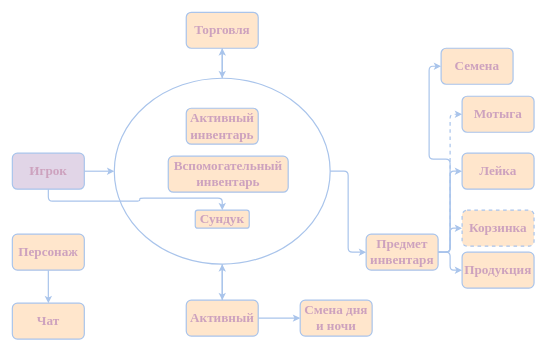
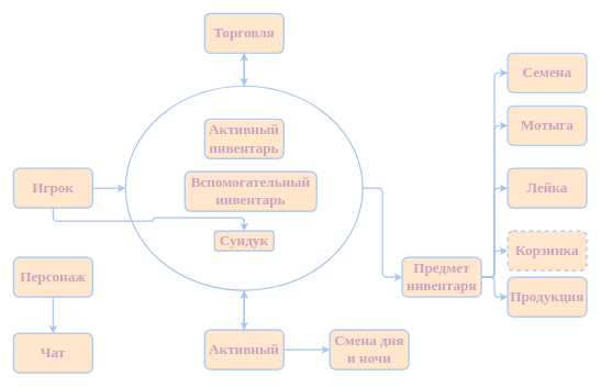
- <mxCell id="22" value="&lt;span style=&quot;font-style: normal;&quot;&gt;Семена&lt;/span&gt;" style="rounded=1;whiteSpace=wrap;html=1;strokeColor=#A9C4EB;strokeWidth=2;align=center;verticalAlign=middle;arcSize=14;fontFamily=Times New Roman;fontSize=22;fontColor=#CDA2BE;fontStyle=3;fillColor=#ffe6cc;" vertex="1" parent="1"><mxGeometry x="735" y="80" width="120" height="60" as="geometry" /></mxCell>
+ <mxCell id="22" value="&lt;span style=&quot;font-style: normal;&quot;&gt;Семена&lt;/span&gt;" style="rounded=1;whiteSpace=wrap;html=1;strokeColor=#A9C4EB;strokeWidth=2;align=center;verticalAlign=middle;arcSize=14;fontFamily=Times New Roman;fontSize=22;fontColor=#CDA2BE;fontStyle=3;fillColor=#ffe6cc;" vertex="1" parent="1"><mxGeometry x="770" y="80" width="120" height="60" as="geometry" /></mxCell>
- <mxCell id="13" style="edgeStyle=orthogonalEdgeStyle;rounded=1;orthogonalLoop=1;jettySize=auto;html=1;exitX=1;exitY=0.5;exitDx=0;exitDy=0;entryX=0;entryY=0.5;entryDx=0;entryDy=0;strokeColor=#A9C4EB;strokeWidth=2;align=center;verticalAlign=middle;arcSize=14;fontFamily=Times New Roman;fontSize=22;fontColor=#CDA2BE;fontStyle=3;labelBackgroundColor=default;endArrow=classic;fillColor=#ffe6cc;dashed=1;" edge="1" parent="1" source="17" target="23"><mxGeometry relative="1" as="geometry" /></mxCell>
+ <mxCell id="13" style="edgeStyle=orthogonalEdgeStyle;rounded=1;orthogonalLoop=1;jettySize=auto;html=1;exitX=1;exitY=0.5;exitDx=0;exitDy=0;entryX=0;entryY=0.5;entryDx=0;entryDy=0;strokeColor=#A9C4EB;strokeWidth=2;align=center;verticalAlign=middle;arcSize=14;fontFamily=Times New Roman;fontSize=22;fontColor=#CDA2BE;fontStyle=3;labelBackgroundColor=default;endArrow=classic;fillColor=#ffe6cc;" edge="1" parent="1" source="17" target="23"><mxGeometry relative="1" as="geometry" /></mxCell>
- <mxCell id="8" value="&lt;span style=&quot;font-style: normal;&quot;&gt;Игрок&lt;/span&gt;" style="rounded=1;whiteSpace=wrap;html=1;strokeColor=#A9C4EB;strokeWidth=2;align=center;verticalAlign=middle;arcSize=14;fontFamily=Times New Roman;fontSize=22;fontColor=#CDA2BE;fontStyle=3;fillColor=#e1d5e7;" vertex="1" parent="1"><mxGeometry x="20" y="255" width="120" height="60" as="geometry" /></mxCell>
+ <mxCell id="8" value="&lt;span style=&quot;font-style: normal;&quot;&gt;Игрок&lt;/span&gt;" style="rounded=1;whiteSpace=wrap;html=1;strokeColor=#A9C4EB;strokeWidth=2;align=center;verticalAlign=middle;arcSize=14;fontFamily=Times New Roman;fontSize=22;fontColor=#CDA2BE;fontStyle=3;fillColor=#ffe6cc;" vertex="1" parent="1"><mxGeometry x="20" y="255" width="120" height="60" as="geometry" /></mxCell>
